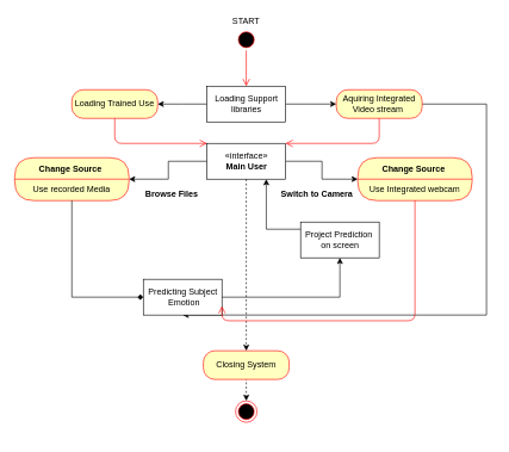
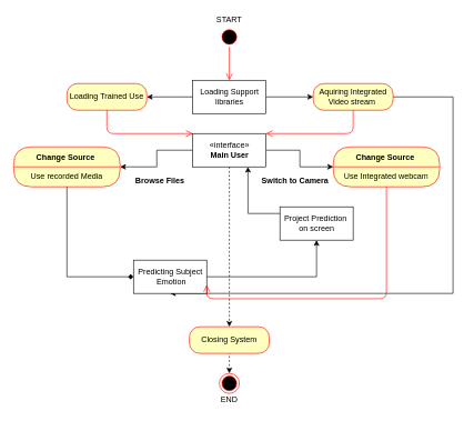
+ <mxCell id="33" value="END" style="text;html=1;strokeColor=none;fillColor=none;align=center;verticalAlign=middle;whiteSpace=wrap;rounded=0;" parent="1" vertex="1"><mxGeometry x="324" y="590" width="40" height="20" as="geometry" /></mxCell>
